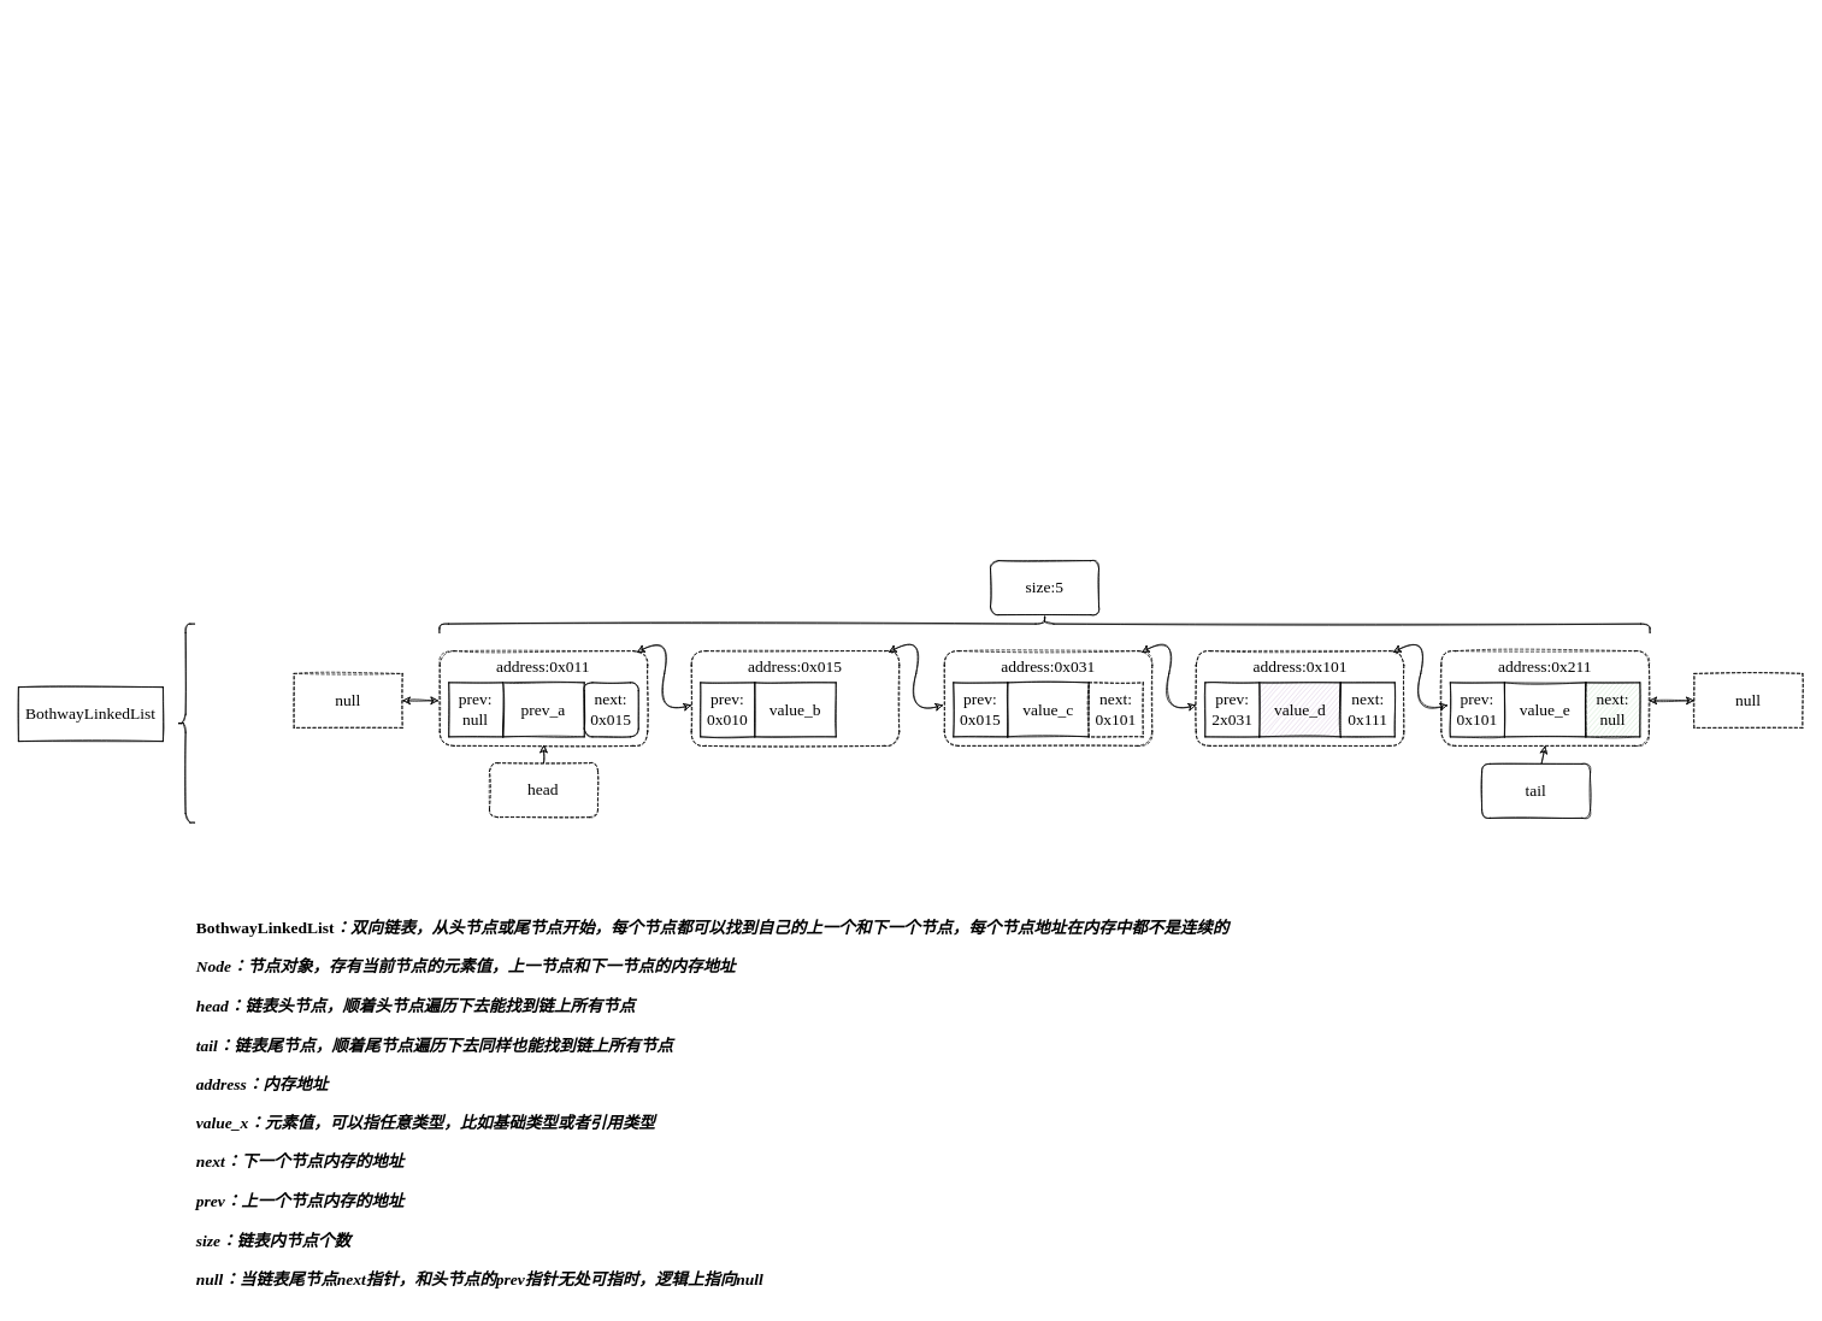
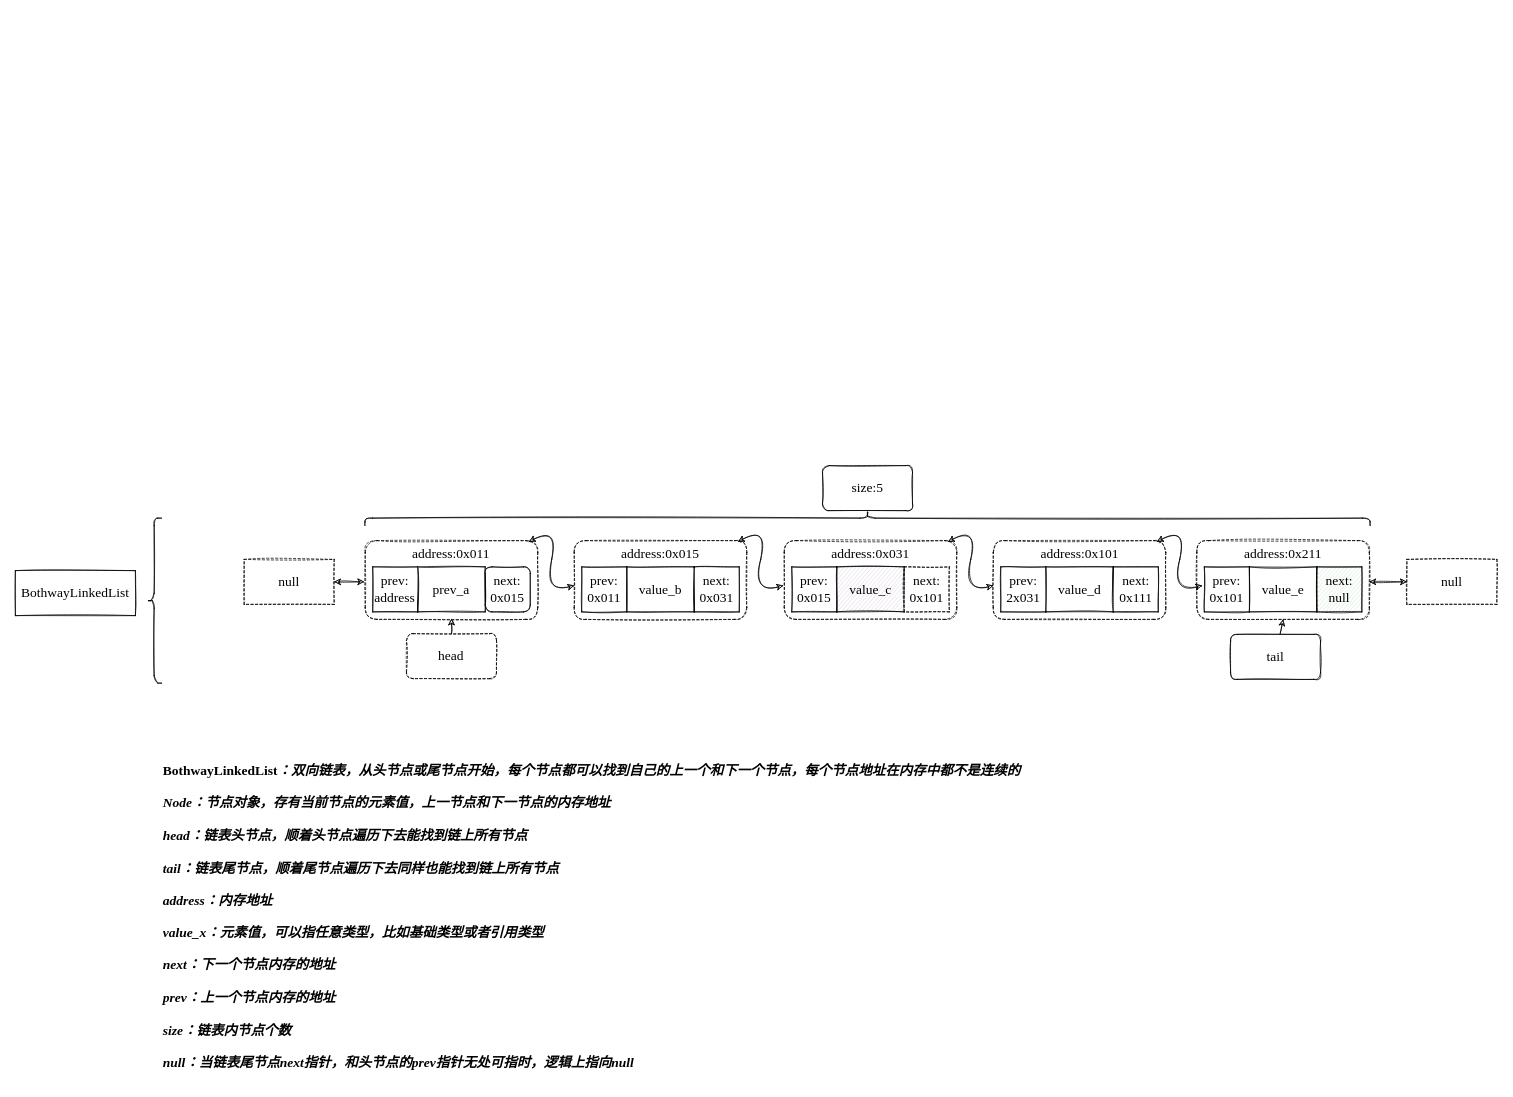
- <mxCell id="17" value="prev:&lt;br&gt;null" style="rounded=0;whiteSpace=wrap;html=1;sketch=1;fontSize=18;fontFamily=Comic Sans MS;" vertex="1" parent="1"><mxGeometry x="496.38" y="755" width="60" height="60" as="geometry" /></mxCell>
+ <mxCell id="17" value="prev:&lt;br&gt;address" style="rounded=0;whiteSpace=wrap;html=1;sketch=1;fontSize=18;fontFamily=Comic Sans MS;" vertex="1" parent="1"><mxGeometry x="496.38" y="755" width="60" height="60" as="geometry" /></mxCell>
- <mxCell id="21" value="prev:&lt;br&gt;0x010" style="rounded=0;whiteSpace=wrap;html=1;sketch=1;fontSize=18;fontFamily=Comic Sans MS;" vertex="1" parent="1"><mxGeometry x="775" y="755" width="60" height="60" as="geometry" /></mxCell>
+ <mxCell id="21" value="prev:&lt;br&gt;0x011" style="rounded=0;whiteSpace=wrap;html=1;sketch=1;fontSize=18;fontFamily=Comic Sans MS;" vertex="1" parent="1"><mxGeometry x="775" y="755" width="60" height="60" as="geometry" /></mxCell>
+ <mxCell id="20" value="next:&lt;br&gt;0x031" style="rounded=0;whiteSpace=wrap;html=1;sketch=1;fontSize=18;fontFamily=Comic Sans MS;" vertex="1" parent="1"><mxGeometry x="925" y="755" width="60" height="60" as="geometry" /></mxCell>
- <mxCell id="23" value="value_c" style="rounded=0;whiteSpace=wrap;html=1;sketch=1;fontSize=18;fontFamily=Comic Sans MS;" vertex="1" parent="1"><mxGeometry x="1115" y="755" width="90" height="60" as="geometry" /></mxCell>
+ <mxCell id="23" value="value_c" style="rounded=0;whiteSpace=wrap;html=1;sketch=1;fontSize=18;fontFamily=Comic Sans MS;fillColor=#e1d5e7;" vertex="1" parent="1"><mxGeometry x="1115" y="755" width="90" height="60" as="geometry" /></mxCell>
- <mxCell id="26" value="value_d" style="rounded=0;whiteSpace=wrap;html=1;sketch=1;fontSize=18;fontFamily=Comic Sans MS;fillColor=#e1d5e7;" vertex="1" parent="1"><mxGeometry x="1393.62" y="755" width="90" height="60" as="geometry" /></mxCell>
+ <mxCell id="26" value="value_d" style="rounded=0;whiteSpace=wrap;html=1;sketch=1;fontSize=18;fontFamily=Comic Sans MS;" vertex="1" parent="1"><mxGeometry x="1393.62" y="755" width="90" height="60" as="geometry" /></mxCell>
